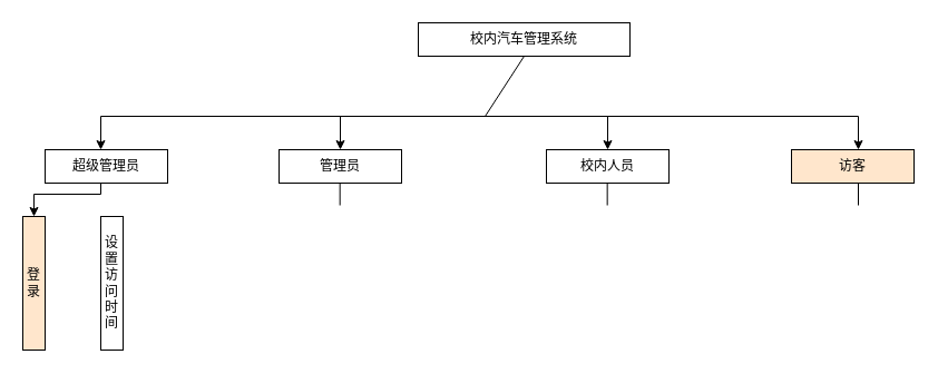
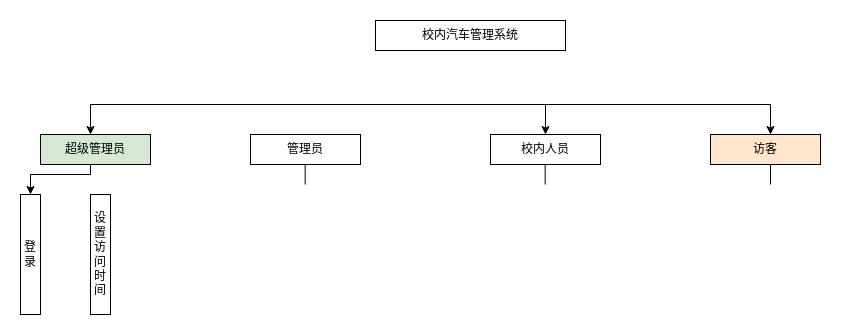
- <mxCell id="3" value="" style="endArrow=classic;html=1;rounded=0;exitX=0.5;exitY=1;exitDx=0;exitDy=0;entryX=0.5;entryY=0;entryDx=0;entryDy=0;" edge="1" parent="1" source="2" target="7"><mxGeometry width="50" height="50" relative="1" as="geometry"><mxPoint x="450" y="184" as="sourcePoint" /><mxPoint x="435" y="124" as="targetPoint" /><Array as="points"><mxPoint x="435" y="104" /><mxPoint x="305" y="104" /></Array></mxGeometry></mxCell>
- <mxCell id="6" value="超级管理员" style="rounded=0;whiteSpace=wrap;html=1;" vertex="1" parent="1"><mxGeometry x="40" y="134" width="110" height="30" as="geometry" /></mxCell>
+ <mxCell id="6" value="超级管理员" style="rounded=0;whiteSpace=wrap;html=1;fillColor=#d5e8d4;" vertex="1" parent="1"><mxGeometry x="40" y="134" width="110" height="30" as="geometry" /></mxCell>
- <mxCell id="18" value="登录" style="rounded=0;whiteSpace=wrap;html=1;fillColor=#ffe6cc;" vertex="1" parent="1"><mxGeometry x="20" y="194" width="20" height="120" as="geometry" /></mxCell>
+ <mxCell id="18" value="登录" style="rounded=0;whiteSpace=wrap;html=1;" vertex="1" parent="1"><mxGeometry x="20" y="194" width="20" height="120" as="geometry" /></mxCell>
